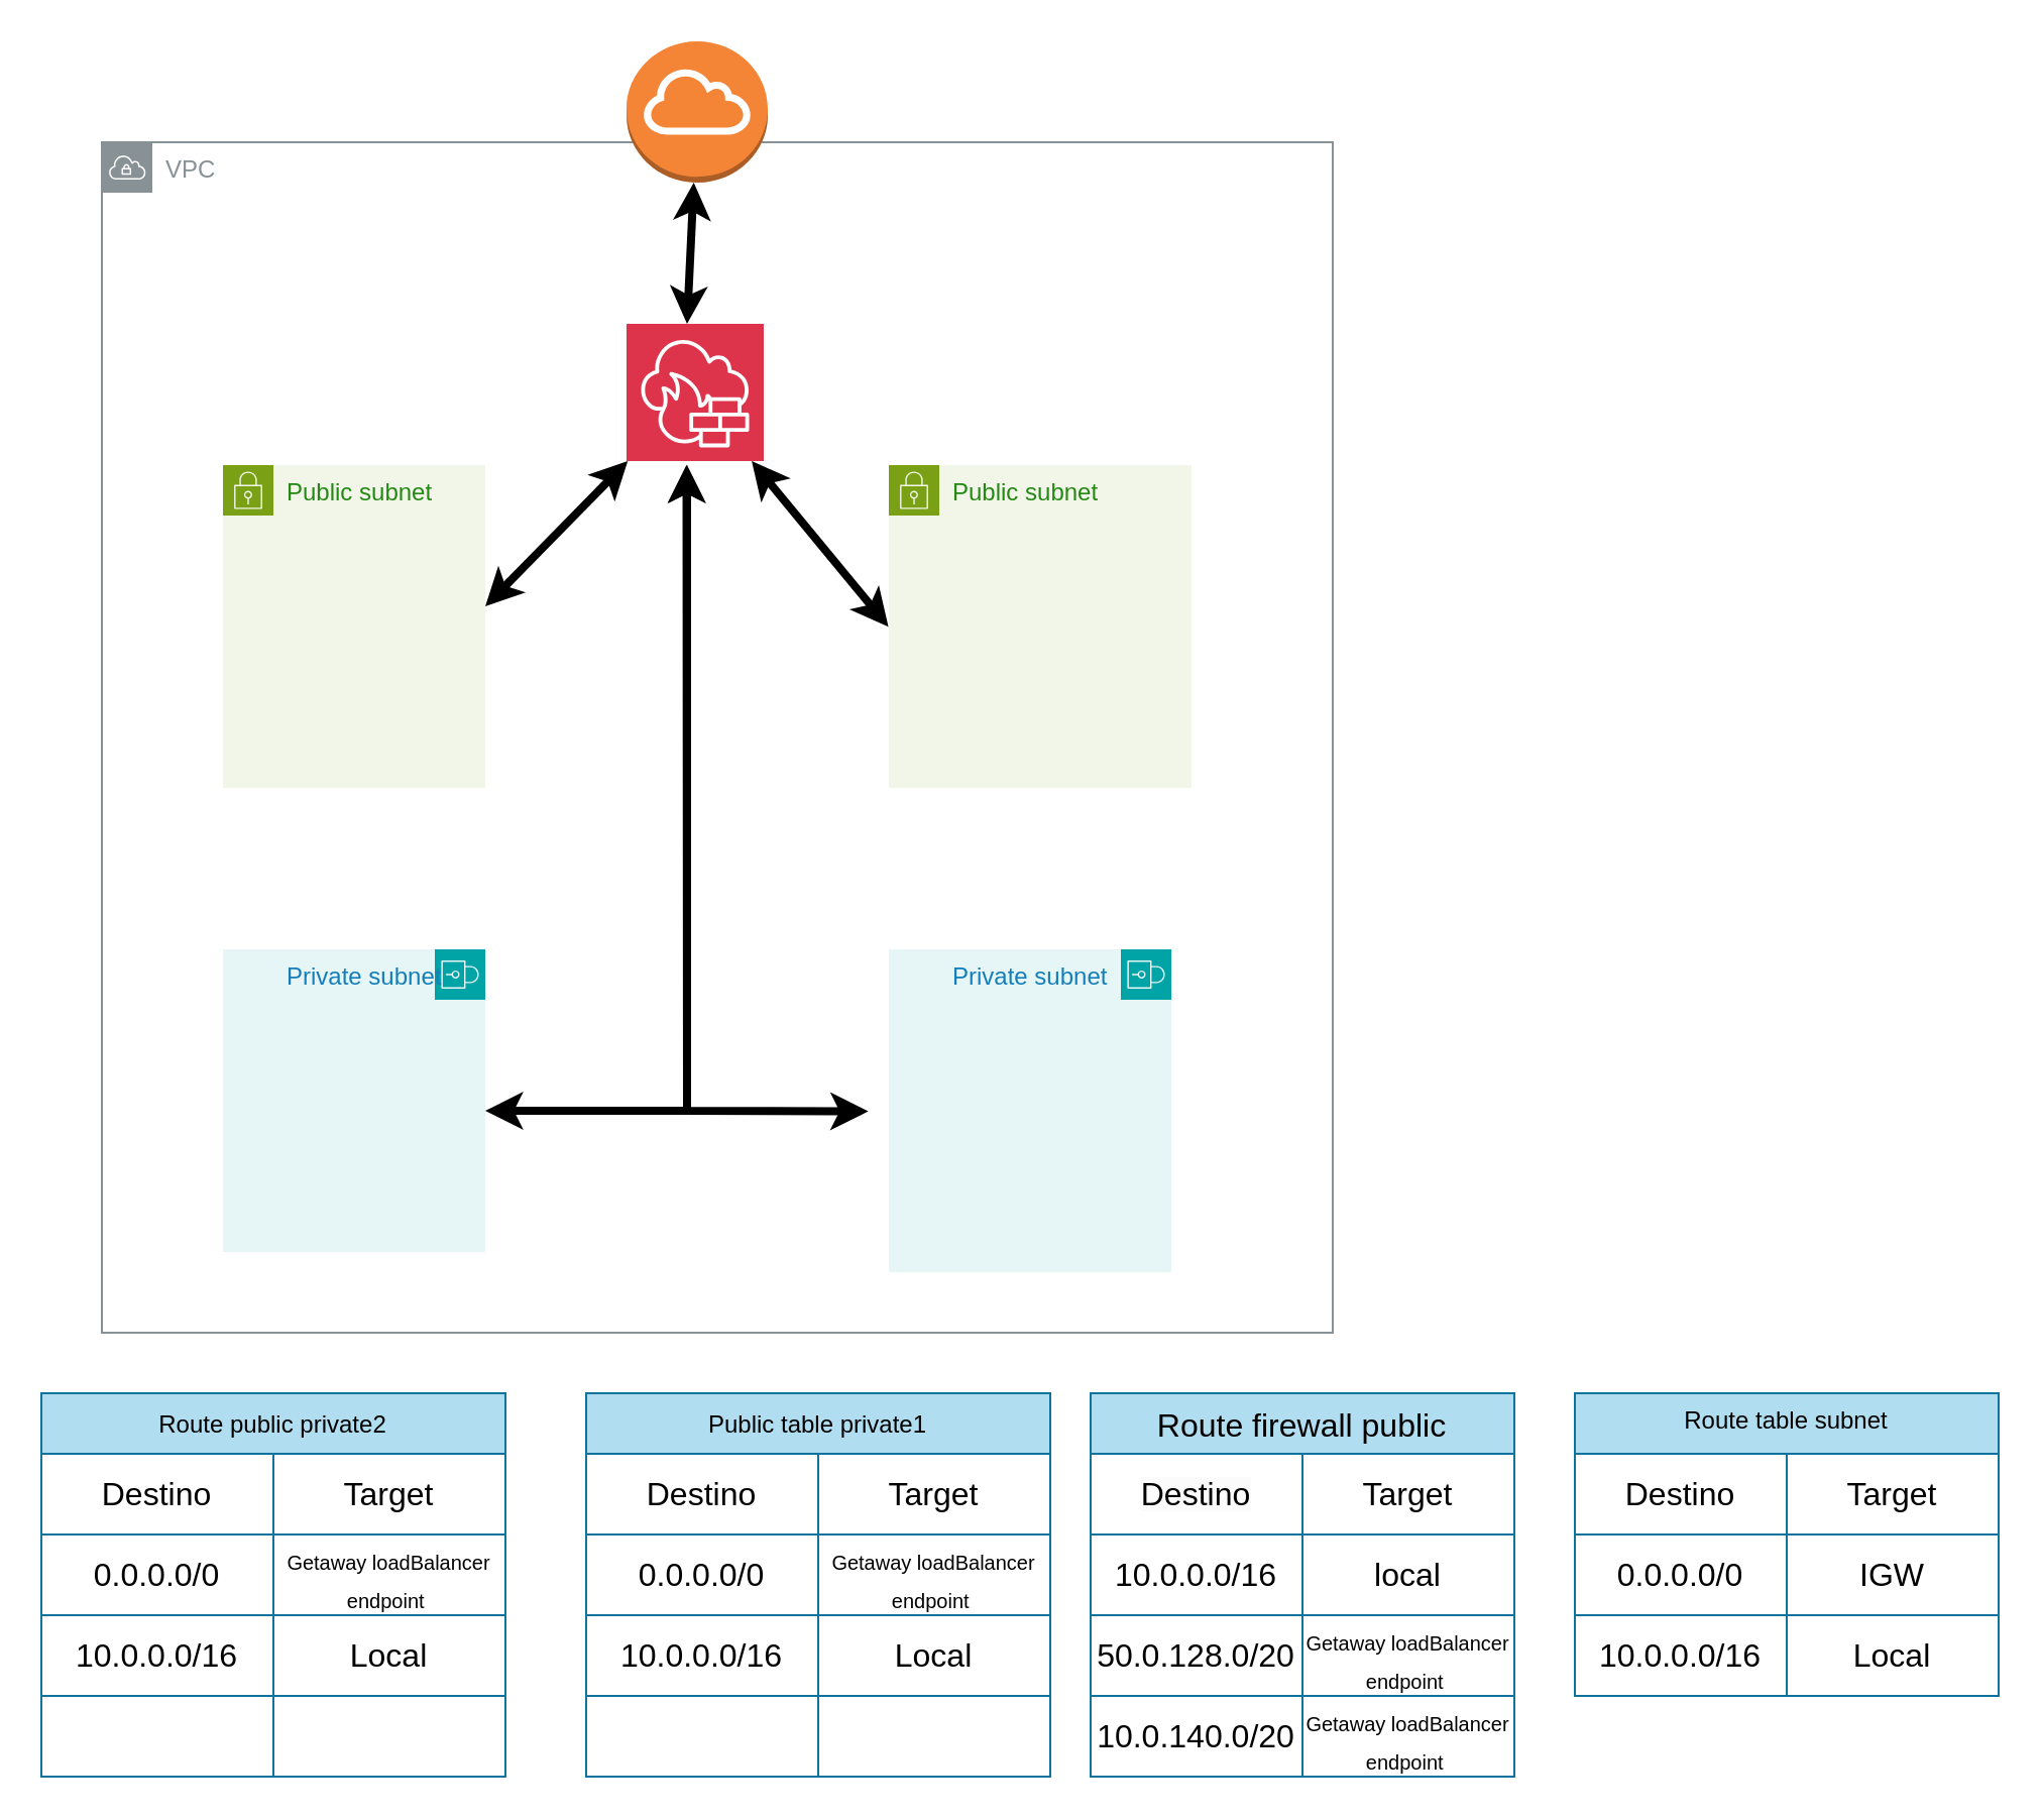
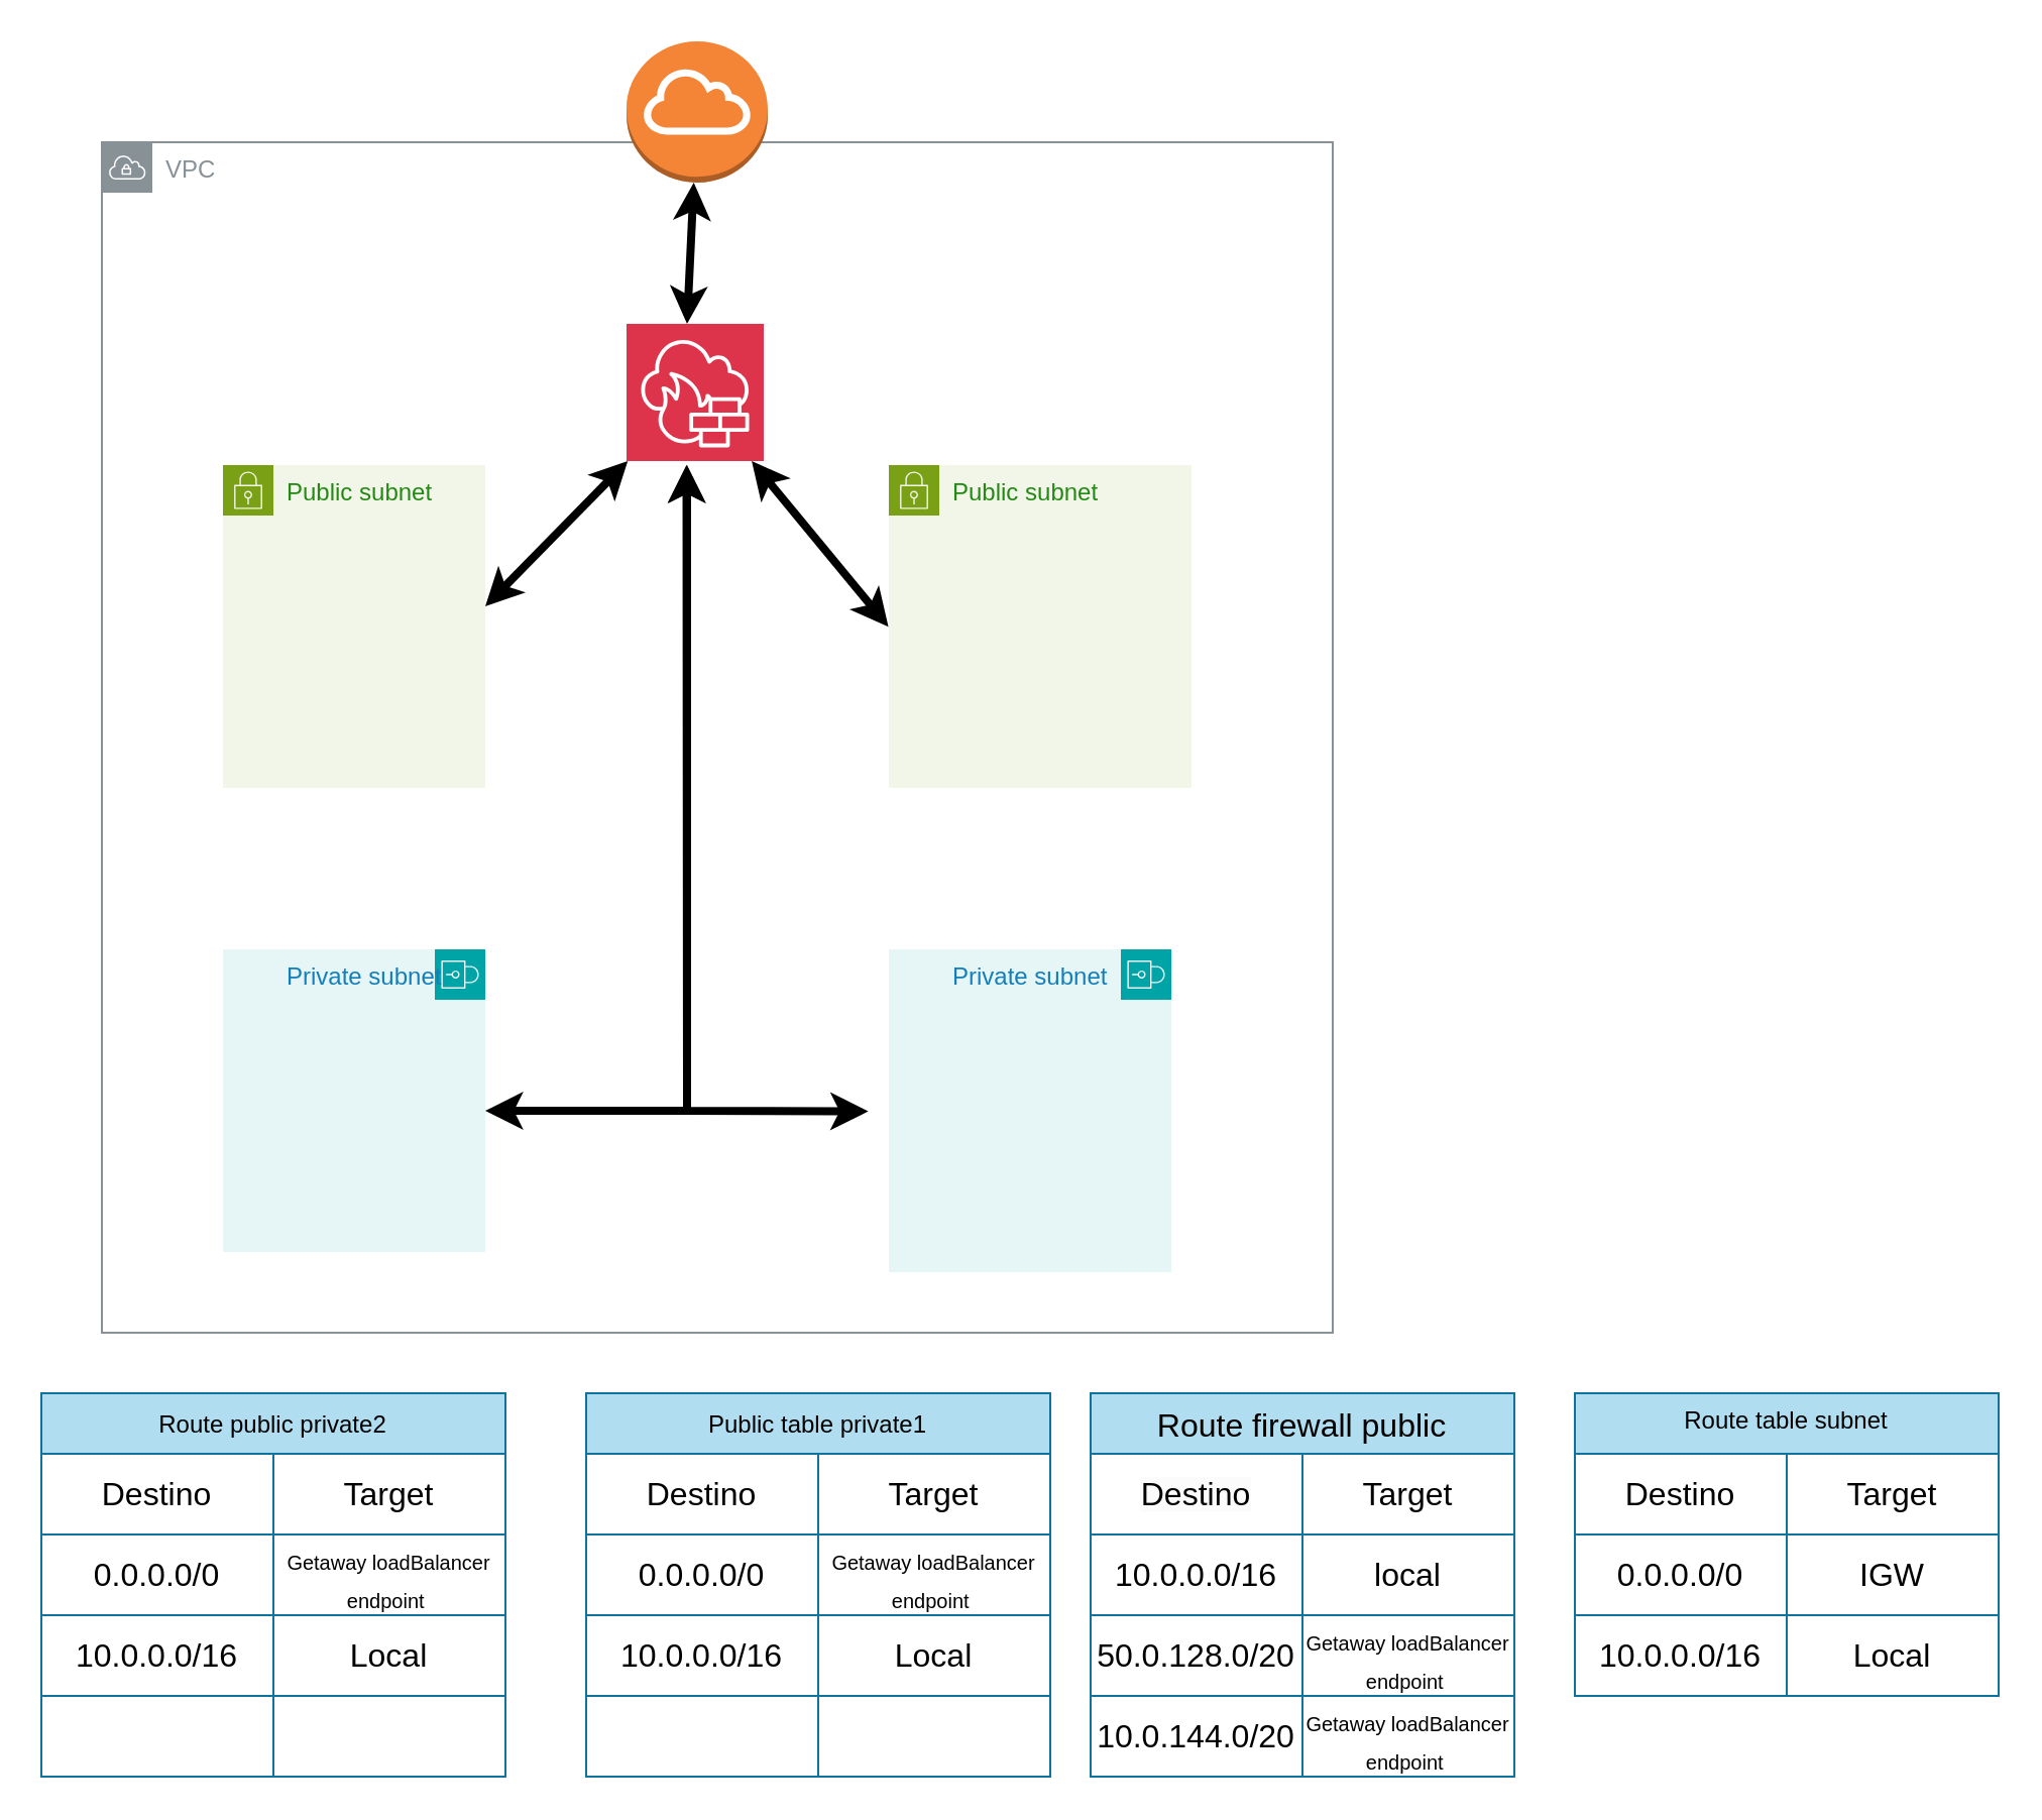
- <mxCell id="35" value="10.0.140.0/20" style="shape=partialRectangle;html=1;whiteSpace=wrap;connectable=0;strokeColor=inherit;overflow=hidden;fillColor=none;top=0;left=0;bottom=0;right=0;pointerEvents=1;fontSize=16;" vertex="1" parent="34"><mxGeometry width="105" height="40" as="geometry"><mxRectangle width="105" height="40" as="alternateBounds" /></mxGeometry></mxCell>
+ <mxCell id="35" value="10.0.144.0/20" style="shape=partialRectangle;html=1;whiteSpace=wrap;connectable=0;strokeColor=inherit;overflow=hidden;fillColor=none;top=0;left=0;bottom=0;right=0;pointerEvents=1;fontSize=16;" vertex="1" parent="34"><mxGeometry width="105" height="40" as="geometry"><mxRectangle width="105" height="40" as="alternateBounds" /></mxGeometry></mxCell>
